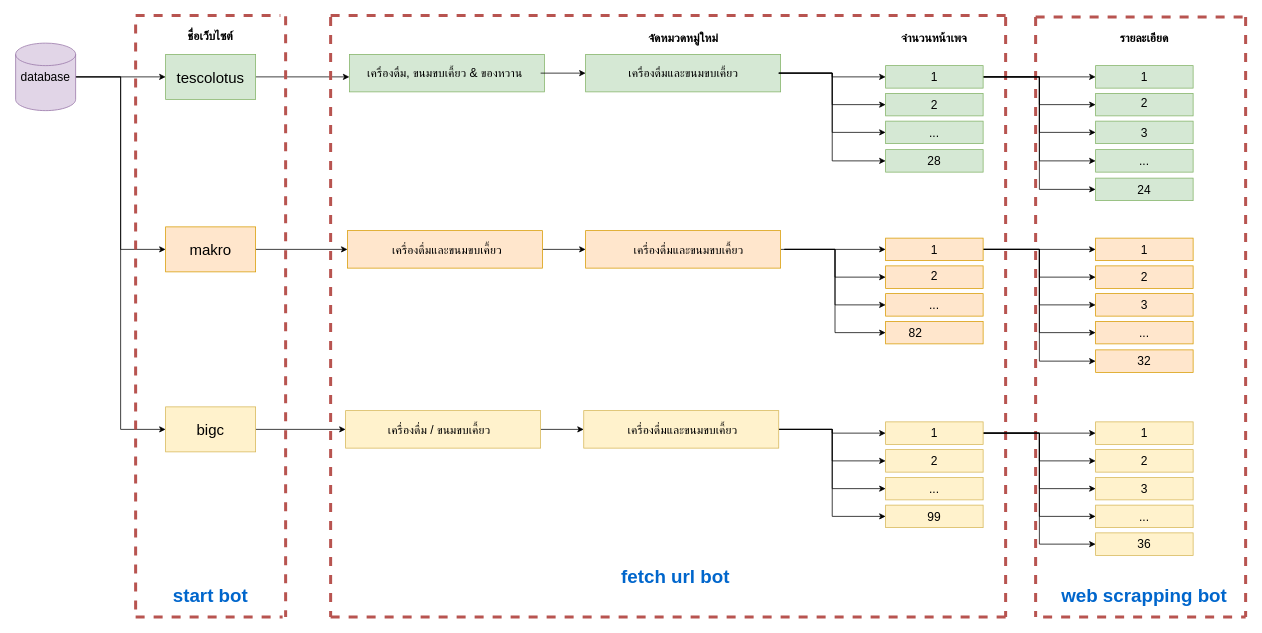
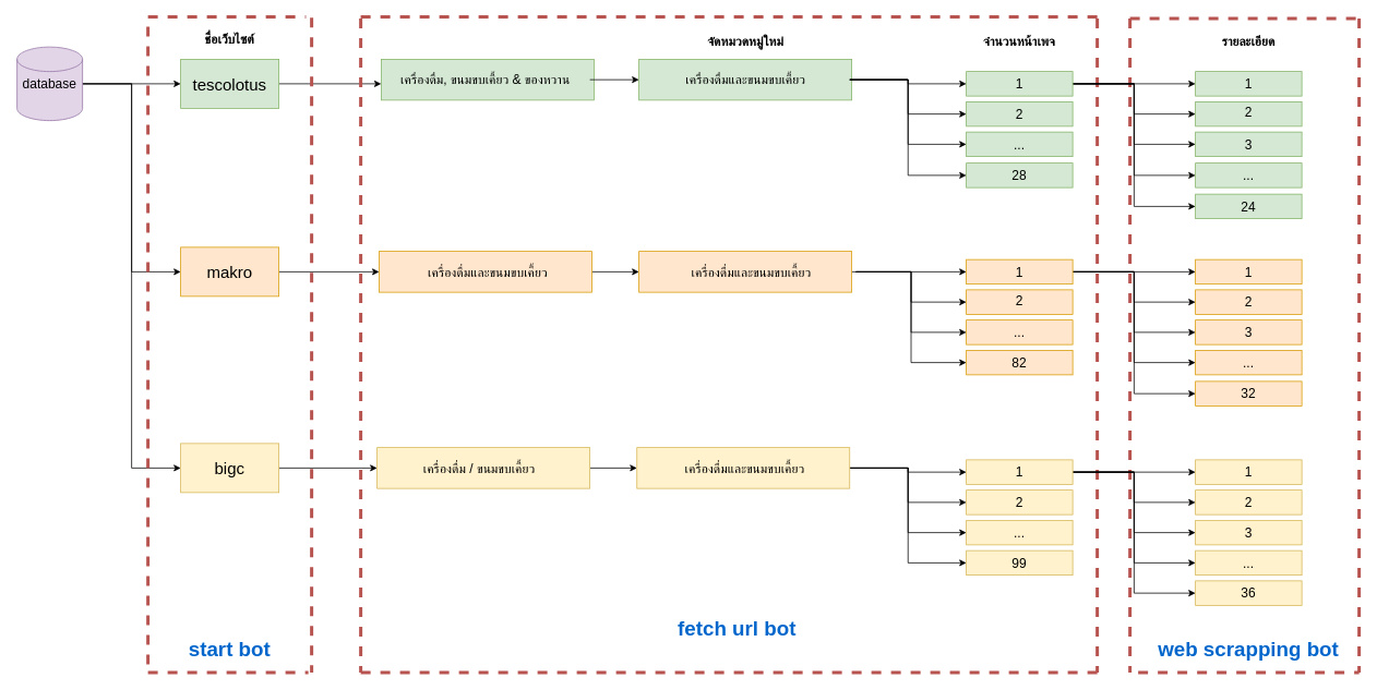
- <mxCell id="86" value="82" style="text;html=1;strokeColor=none;fillColor=none;align=center;verticalAlign=middle;whiteSpace=wrap;rounded=0;fontSize=16;" parent="1" vertex="1"><mxGeometry x="1190" y="433" width="60" height="20" as="geometry" /></mxCell>
+ <mxCell id="86" value="82" style="text;html=1;strokeColor=none;fillColor=none;align=center;verticalAlign=middle;whiteSpace=wrap;rounded=0;fontSize=16;" parent="1" vertex="1"><mxGeometry x="1215" y="433" width="60" height="20" as="geometry" /></mxCell>
